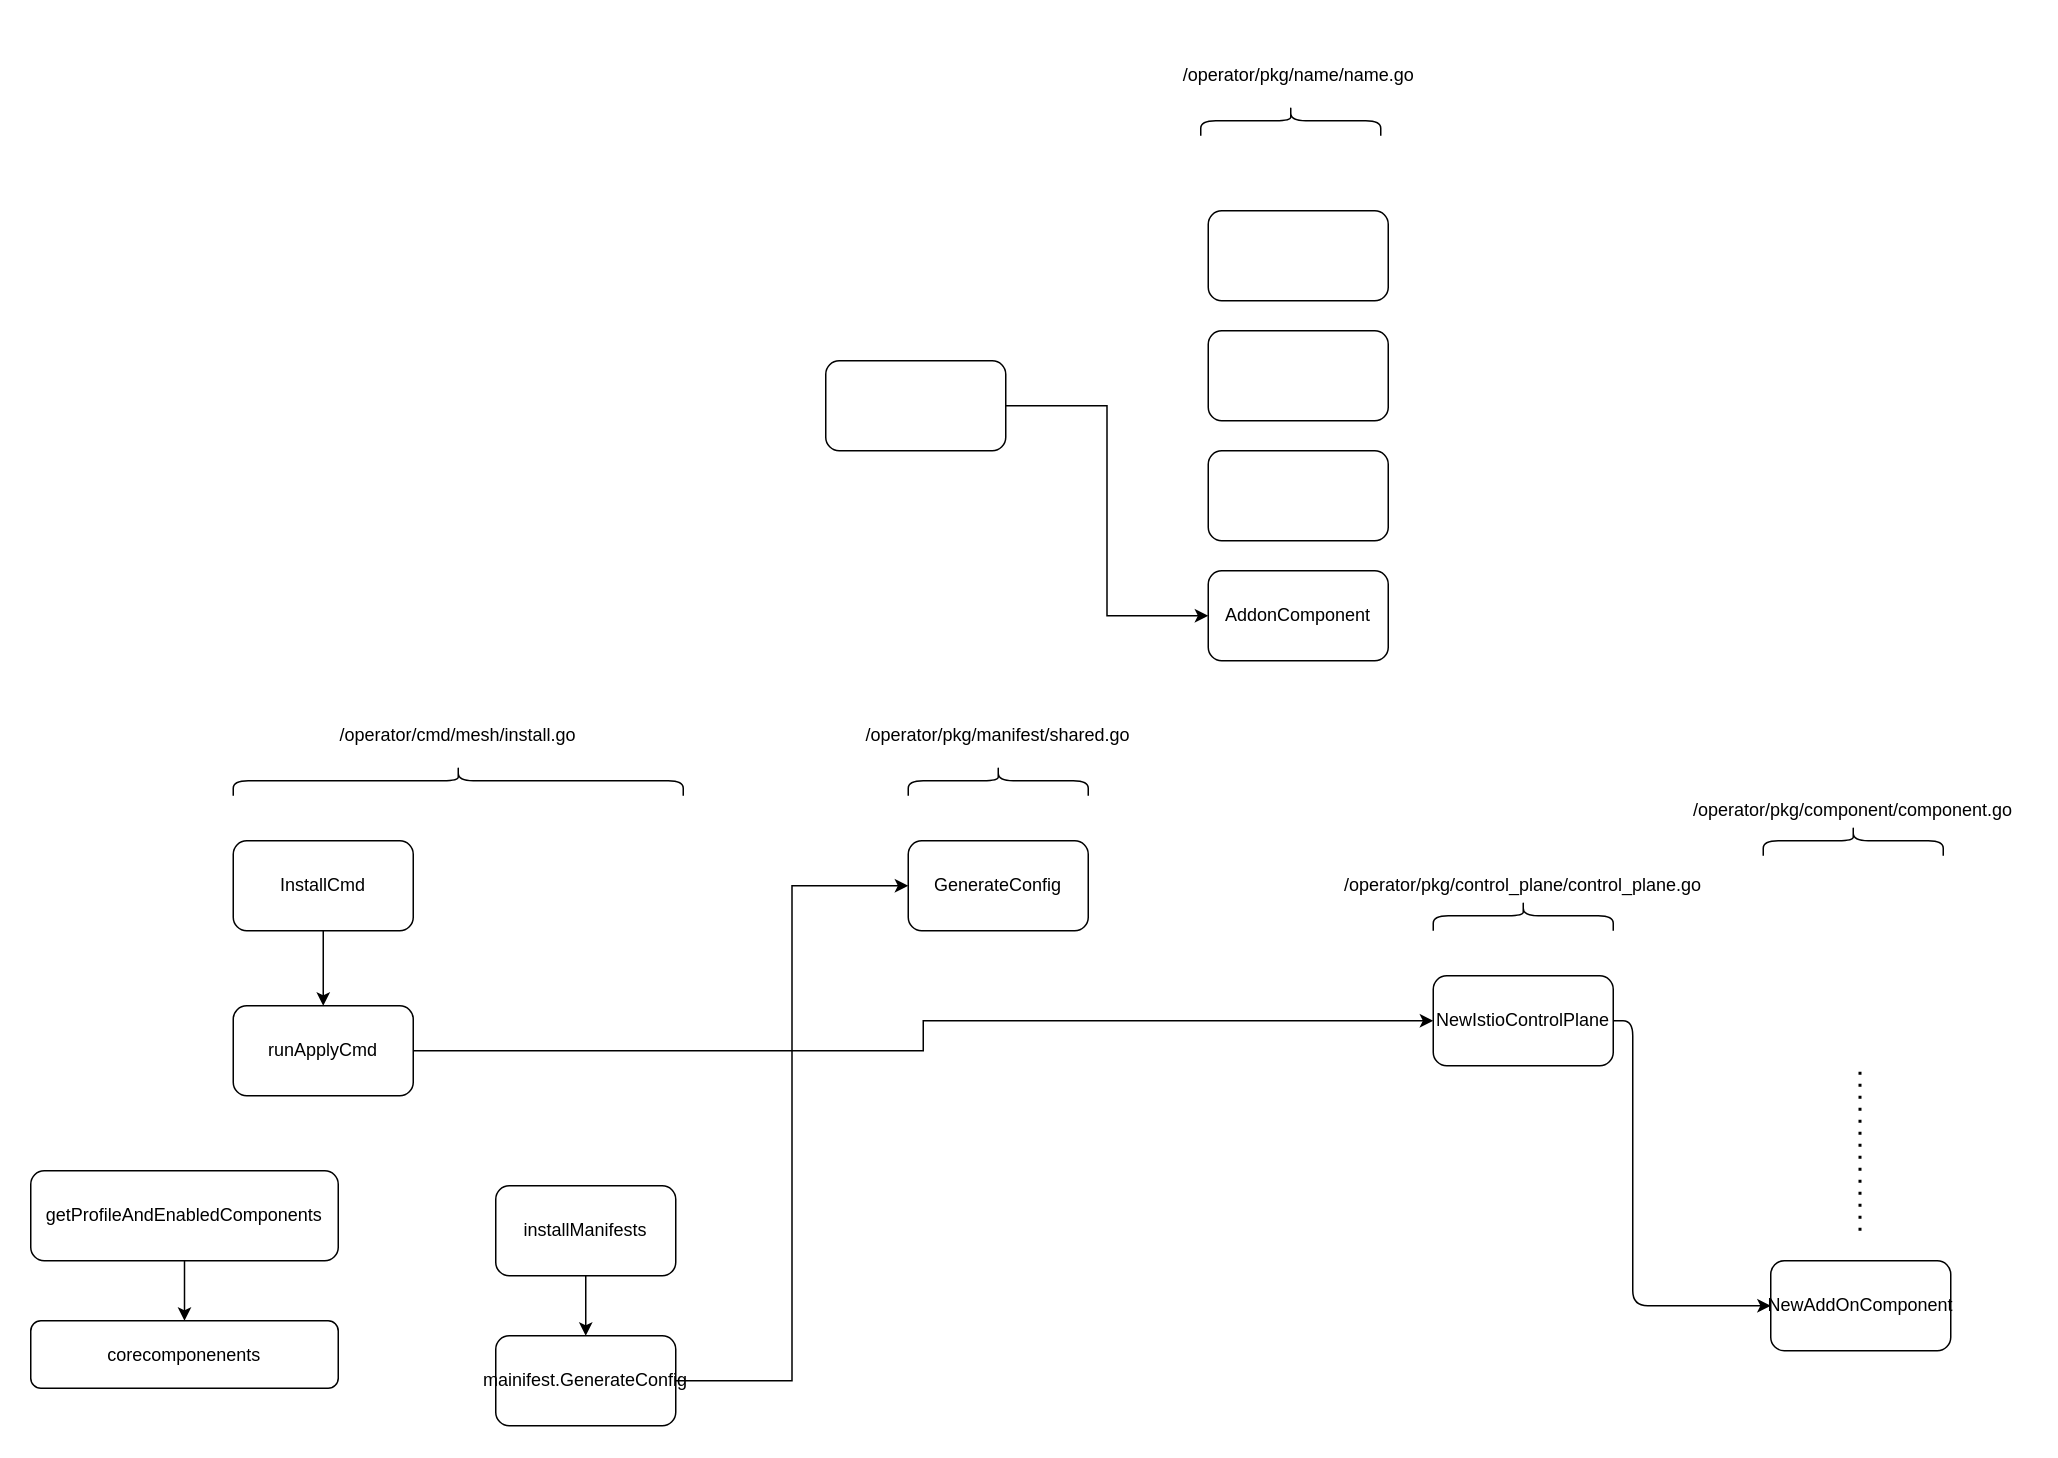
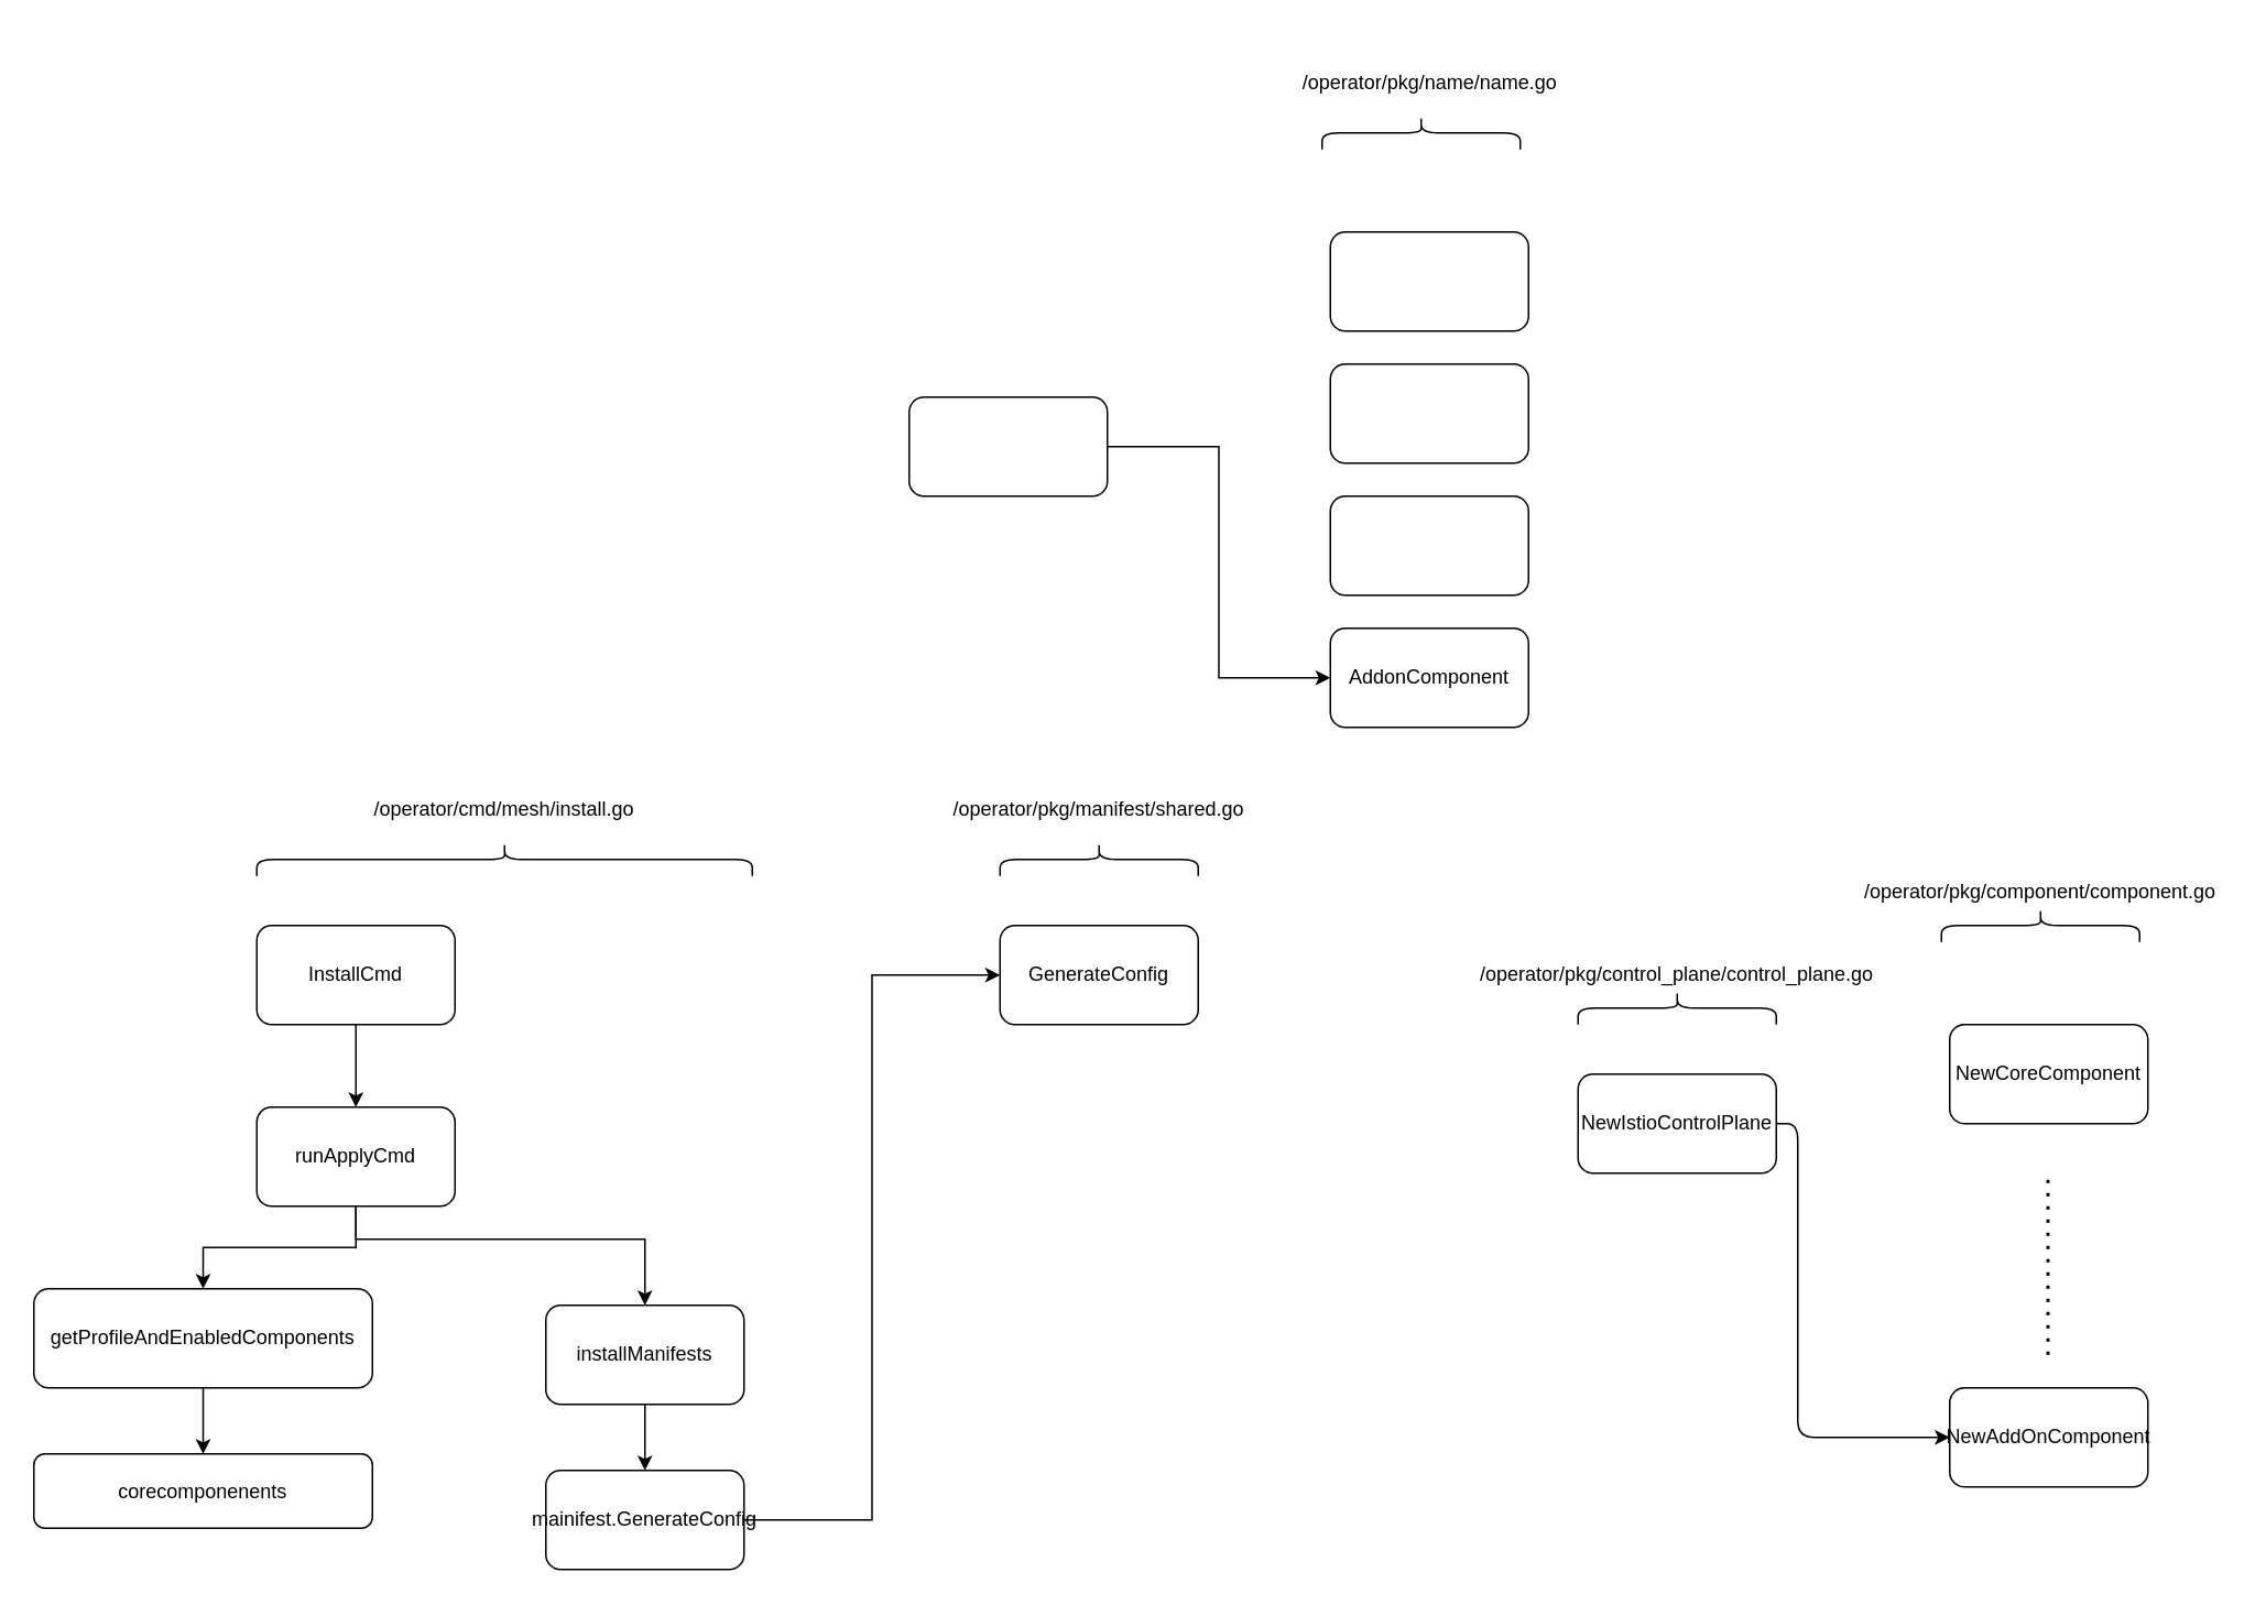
+ <mxCell id="12" value="NewCoreComponent" style="rounded=1;whiteSpace=wrap;html=1;" parent="1" vertex="1"><mxGeometry x="1180" y="620" width="120" height="60" as="geometry" /></mxCell>
- <mxCell id="24" style="edgeStyle=orthogonalEdgeStyle;rounded=0;orthogonalLoop=1;jettySize=auto;html=1;" parent="1" source="25" target="15" edge="1"><mxGeometry relative="1" as="geometry" /></mxCell>
+ <mxCell id="24" style="edgeStyle=orthogonalEdgeStyle;rounded=0;orthogonalLoop=1;jettySize=auto;html=1;entryX=0.5;entryY=0;entryDx=0;entryDy=0;" parent="1" source="25" target="29" edge="1"><mxGeometry relative="1" as="geometry" /></mxCell>
+ <mxCell id="23" value="" style="edgeStyle=orthogonalEdgeStyle;rounded=0;orthogonalLoop=1;jettySize=auto;html=1;" parent="1" source="25" target="22" edge="1"><mxGeometry relative="1" as="geometry"><Array as="points"><mxPoint x="215" y="750" /><mxPoint y="750" x="390" /></Array></mxGeometry></mxCell>
